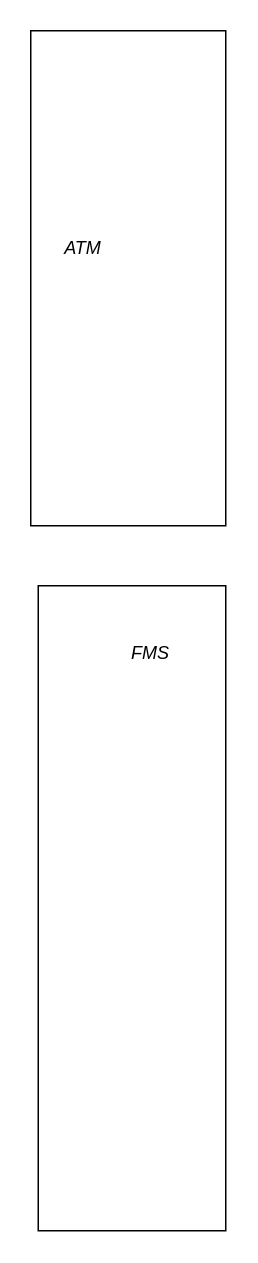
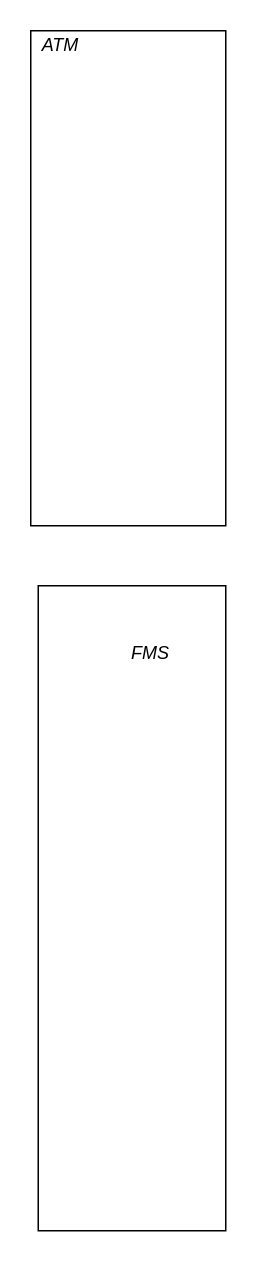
- <mxCell id="3" value="&lt;i&gt;ATM&lt;/i&gt;" style="text;html=1;strokeColor=none;fillColor=none;align=center;verticalAlign=middle;whiteSpace=wrap;rounded=0;" vertex="1" parent="1"><mxGeometry x="35" y="155" width="40" height="20" as="geometry" /></mxCell>
+ <mxCell id="3" value="&lt;i&gt;ATM&lt;/i&gt;" style="text;html=1;strokeColor=none;fillColor=none;align=center;verticalAlign=middle;whiteSpace=wrap;rounded=0;" vertex="1" parent="1"><mxGeometry x="20" y="20" width="40" height="20" as="geometry" /></mxCell>
